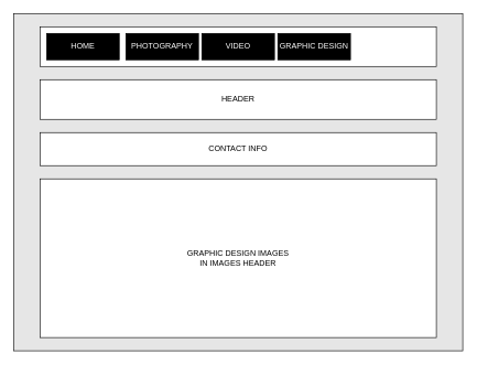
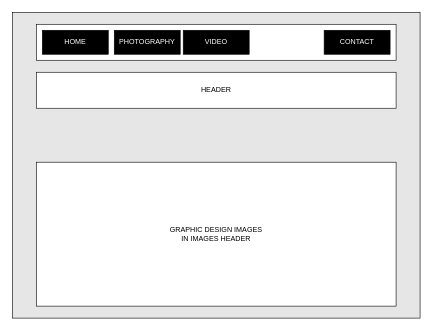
- <mxCell id="8" value="GRAPHIC DESIGN" style="rounded=0;whiteSpace=wrap;html=1;fontColor=#FFFFFF;fillColor=#000000;" vertex="1" parent="1"><mxGeometry x="420" y="50" width="110" height="40" as="geometry" /></mxCell>
+ <mxCell id="9" value="CONTACT" style="rounded=0;whiteSpace=wrap;html=1;fillColor=#000000;fontColor=#FFFFFF;" vertex="1" parent="1"><mxGeometry x="540" y="50" width="110" height="40" as="geometry" /></mxCell>
- <mxCell id="4" value="CONTACT INFO" style="rounded=0;whiteSpace=wrap;html=1;" vertex="1" parent="1"><mxGeometry x="60" y="200" width="600" height="50" as="geometry" /></mxCell>
